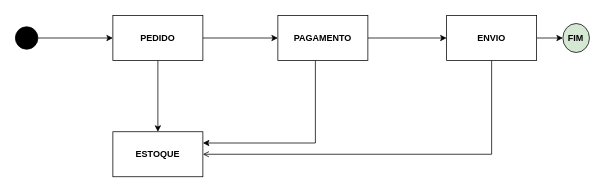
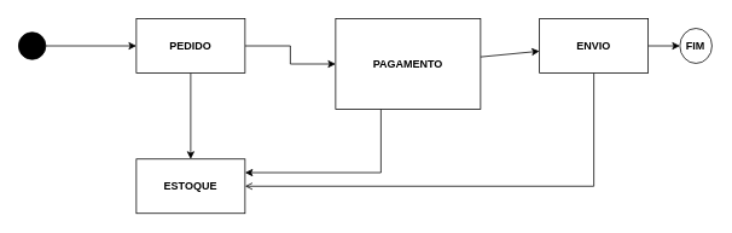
- <mxCell id="9" value="PAGAMENTO" style="whiteSpace=wrap;html=1;fillColor=#FFFFFF;fontStyle=1" vertex="1" parent="1"><mxGeometry x="370" y="20" width="120" height="60" as="geometry" /></mxCell>
+ <mxCell id="9" value="PAGAMENTO" style="whiteSpace=wrap;html=1;fillColor=#FFFFFF;fontStyle=1" vertex="1" parent="1"><mxGeometry x="370" y="20" width="160" height="100" as="geometry" /></mxCell>
- <mxCell id="14" value="FIM" style="ellipse;whiteSpace=wrap;html=1;fillColor=#d5e8d4;fontStyle=1;" vertex="1" parent="1"><mxGeometry x="750" y="30.68" width="35.42" height="38.64" as="geometry" /></mxCell>
+ <mxCell id="14" value="FIM" style="ellipse;whiteSpace=wrap;html=1;fillColor=#FFFFFF;fontStyle=1;" vertex="1" parent="1"><mxGeometry x="750" y="30.68" width="35.42" height="38.64" as="geometry" /></mxCell>
